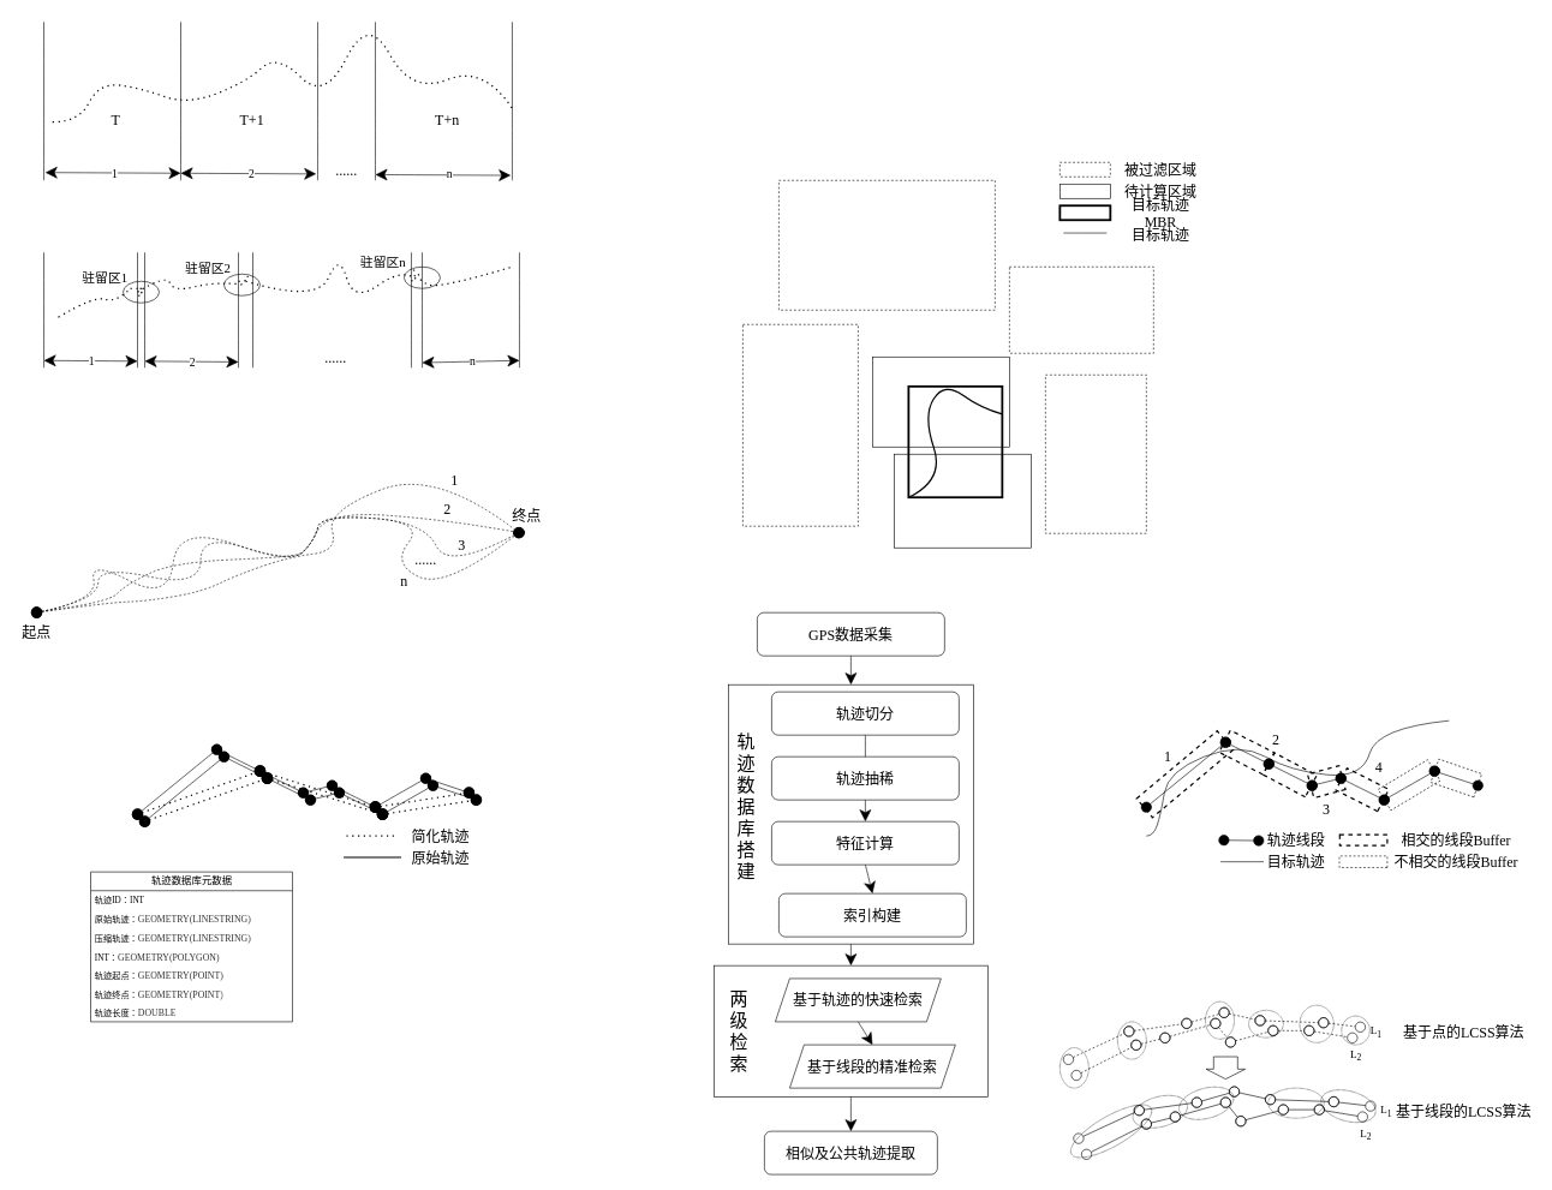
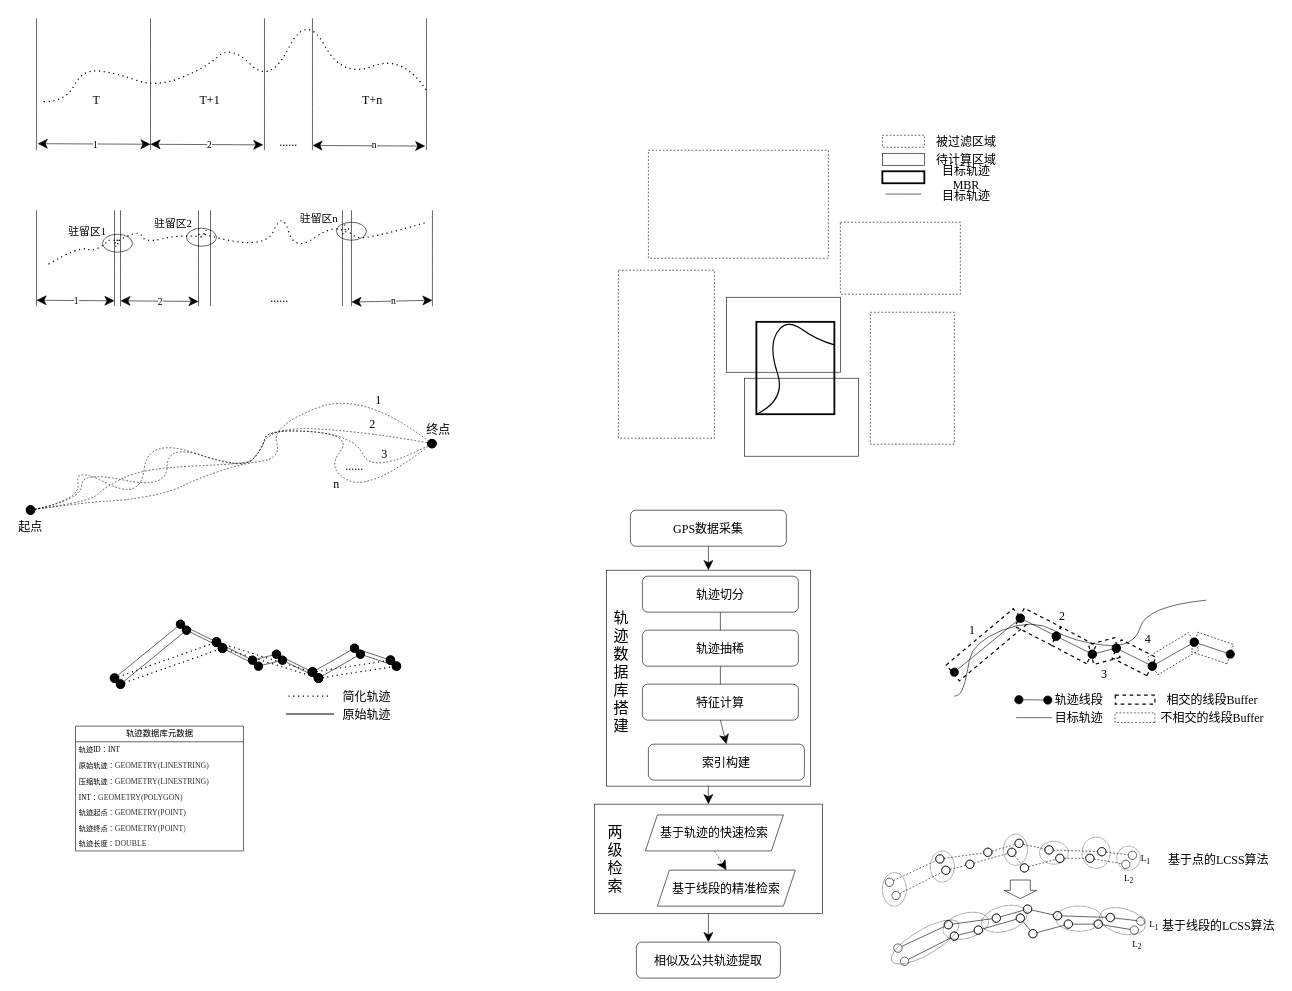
- <mxCell id="105" value="" style="endArrow=classic;html=1;rounded=0;fontFamily=Architects Daughter;fontSource=https%3A%2F%2Ffonts.googleapis.com%2Fcss%3Ffamily%3DArchitects%2BDaughter;fontSize=16;startSize=14;endSize=14;sourcePerimeterSpacing=8;targetPerimeterSpacing=8;curved=1;exitX=0.5;exitY=1;exitDx=0;exitDy=0;entryX=0.5;entryY=0;entryDx=0;entryDy=0;" edge="1" parent="97" source="101" target="102"><mxGeometry width="50" height="50" relative="1" as="geometry"><mxPoint x="220" y="180" as="sourcePoint" /><mxPoint x="220" y="210" as="targetPoint" /></mxGeometry></mxCell>
+ <mxCell id="105" value="" style="endArrow=none;html=1;rounded=0;fontFamily=Architects Daughter;fontSource=https%3A%2F%2Ffonts.googleapis.com%2Fcss%3Ffamily%3DArchitects%2BDaughter;fontSize=16;startSize=14;endSize=14;sourcePerimeterSpacing=8;targetPerimeterSpacing=8;curved=1;exitX=0.5;exitY=1;exitDx=0;exitDy=0;entryX=0.5;entryY=0;entryDx=0;entryDy=0;" edge="1" parent="97" source="101" target="102"><mxGeometry width="50" height="50" relative="1" as="geometry"><mxPoint x="220" y="180" as="sourcePoint" /><mxPoint x="220" y="210" as="targetPoint" /></mxGeometry></mxCell>
- <mxCell id="113" value="" style="endArrow=classic;html=1;rounded=0;fontFamily=Architects Daughter;fontSource=https%3A%2F%2Ffonts.googleapis.com%2Fcss%3Ffamily%3DArchitects%2BDaughter;fontSize=16;startSize=14;endSize=14;sourcePerimeterSpacing=8;targetPerimeterSpacing=8;curved=1;exitX=0.5;exitY=1;exitDx=0;exitDy=0;entryX=0.5;entryY=0;entryDx=0;entryDy=0;" edge="1" parent="108" source="110" target="111"><mxGeometry width="50" height="50" relative="1" as="geometry"><mxPoint x="-160" y="100" as="sourcePoint" /><mxPoint x="-110" y="50" as="targetPoint" /></mxGeometry></mxCell>
+ <mxCell id="113" value="" style="endArrow=classic;html=1;rounded=0;fontFamily=Architects Daughter;fontSource=https%3A%2F%2Ffonts.googleapis.com%2Fcss%3Ffamily%3DArchitects%2BDaughter;fontSize=16;startSize=14;endSize=14;sourcePerimeterSpacing=8;targetPerimeterSpacing=8;curved=1;exitX=0.5;exitY=1;exitDx=0;exitDy=0;entryX=0.5;entryY=0;entryDx=0;entryDy=0;dashed=1;" edge="1" parent="108" source="110" target="111"><mxGeometry width="50" height="50" relative="1" as="geometry"><mxPoint x="-160" y="100" as="sourcePoint" /><mxPoint x="-110" y="50" as="targetPoint" /></mxGeometry></mxCell>
